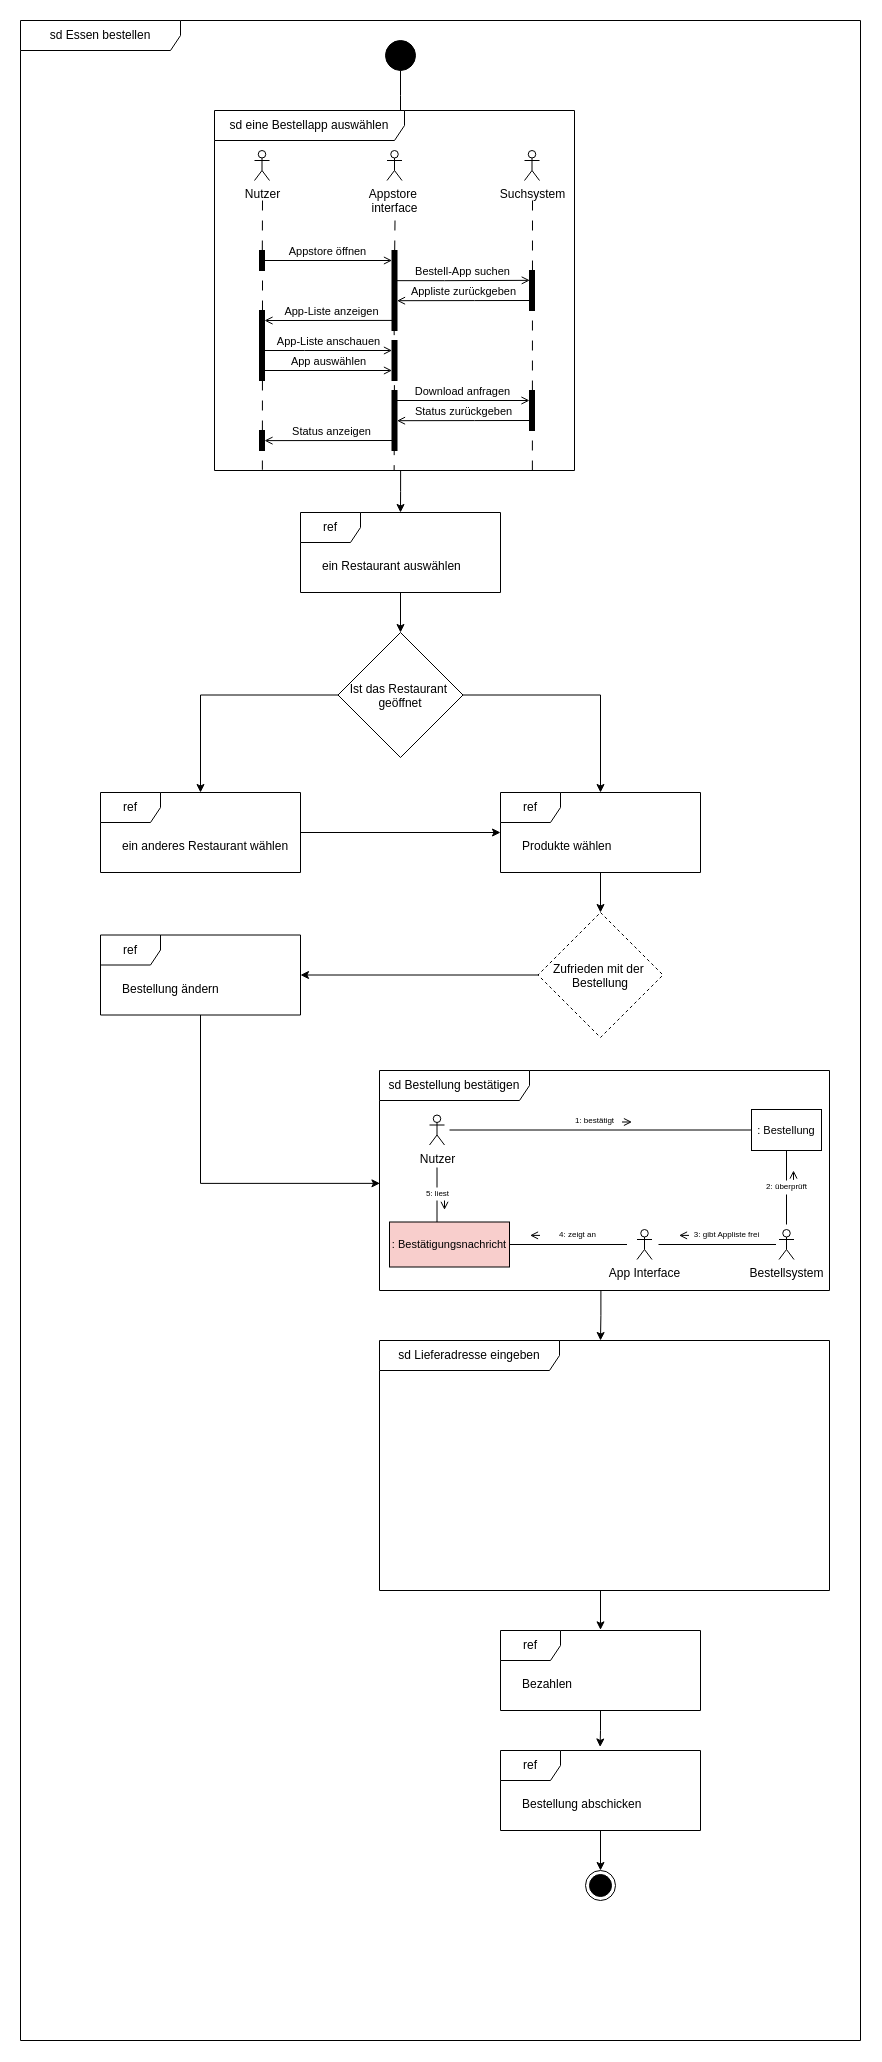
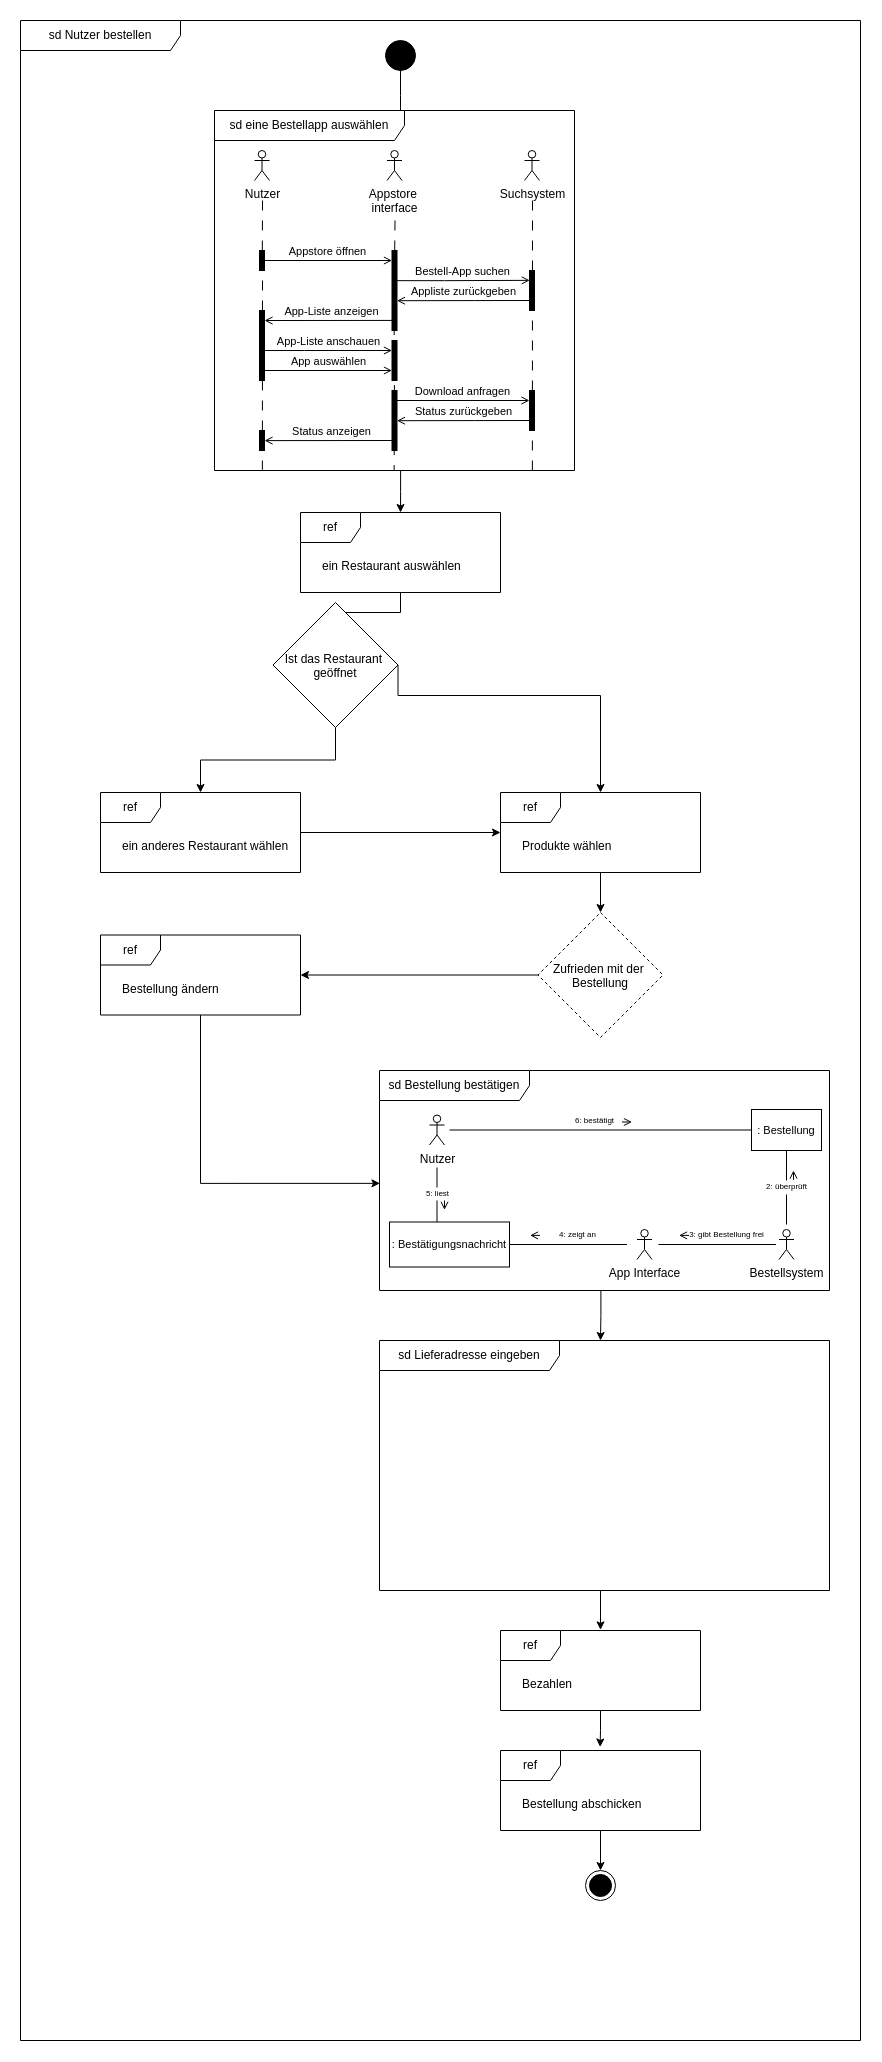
- <mxCell id="2" value="sd Essen bestellen" style="shape=umlFrame;whiteSpace=wrap;html=1;pointerEvents=0;recursiveResize=0;container=1;collapsible=0;width=160;" parent="1" vertex="1"><mxGeometry x="20" y="20" width="840" height="2020" as="geometry" /></mxCell>
+ <mxCell id="2" value="sd Nutzer bestellen" style="shape=umlFrame;whiteSpace=wrap;html=1;pointerEvents=0;recursiveResize=0;container=1;collapsible=0;width=160;" parent="1" vertex="1"><mxGeometry x="20" y="20" width="840" height="2020" as="geometry" /></mxCell>
- <mxCell id="25" value="Ist das Restaurant &#10;geöffnet" style="rhombus;" parent="2" vertex="1"><mxGeometry x="317.5" y="612" width="125" height="125" as="geometry" /></mxCell>
+ <mxCell id="25" value="Ist das Restaurant &#10;geöffnet" style="rhombus;" parent="2" vertex="1"><mxGeometry x="252.5" y="582" width="125" height="125" as="geometry" /></mxCell>
- <mxCell id="63" value="&lt;font style=&quot;font-size: 8px;&quot;&gt;1: bestätigt&lt;br&gt;&lt;/font&gt;" style="text;html=1;align=center;verticalAlign=middle;resizable=0;points=[];autosize=1;strokeColor=none;fillColor=none;" parent="58" vertex="1"><mxGeometry x="185" y="33.5" width="60" height="30" as="geometry" /></mxCell>
+ <mxCell id="63" value="&lt;font style=&quot;font-size: 8px;&quot;&gt;6: bestätigt&lt;br&gt;&lt;/font&gt;" style="text;html=1;align=center;verticalAlign=middle;resizable=0;points=[];autosize=1;strokeColor=none;fillColor=none;" parent="58" vertex="1"><mxGeometry x="185" y="33.5" width="60" height="30" as="geometry" /></mxCell>
- <mxCell id="72" value="&lt;font style=&quot;font-size: 8px;&quot;&gt;3: gibt Appliste frei&lt;br&gt;&lt;/font&gt;" style="text;html=1;align=center;verticalAlign=middle;resizable=0;points=[];autosize=1;strokeColor=none;fillColor=none;" parent="58" vertex="1"><mxGeometry x="296.5" y="148" width="100" height="30" as="geometry" /></mxCell>
+ <mxCell id="72" value="&lt;font style=&quot;font-size: 8px;&quot;&gt;3: gibt Bestellung frei&lt;br&gt;&lt;/font&gt;" style="text;html=1;align=center;verticalAlign=middle;resizable=0;points=[];autosize=1;strokeColor=none;fillColor=none;" parent="58" vertex="1"><mxGeometry x="296.5" y="148" width="100" height="30" as="geometry" /></mxCell>
- <mxCell id="66" value="&lt;font style=&quot;font-size: 11px;&quot;&gt;: Bestätigungsnachricht&lt;/font&gt;" style="fontStyle=0;html=1;whiteSpace=wrap;fillColor=#f8cecc;" parent="58" vertex="1"><mxGeometry x="10" y="151.5" width="120" height="45" as="geometry" /></mxCell>
+ <mxCell id="66" value="&lt;font style=&quot;font-size: 11px;&quot;&gt;: Bestätigungsnachricht&lt;/font&gt;" style="fontStyle=0;html=1;whiteSpace=wrap;" parent="58" vertex="1"><mxGeometry x="10" y="151.5" width="120" height="45" as="geometry" /></mxCell>
